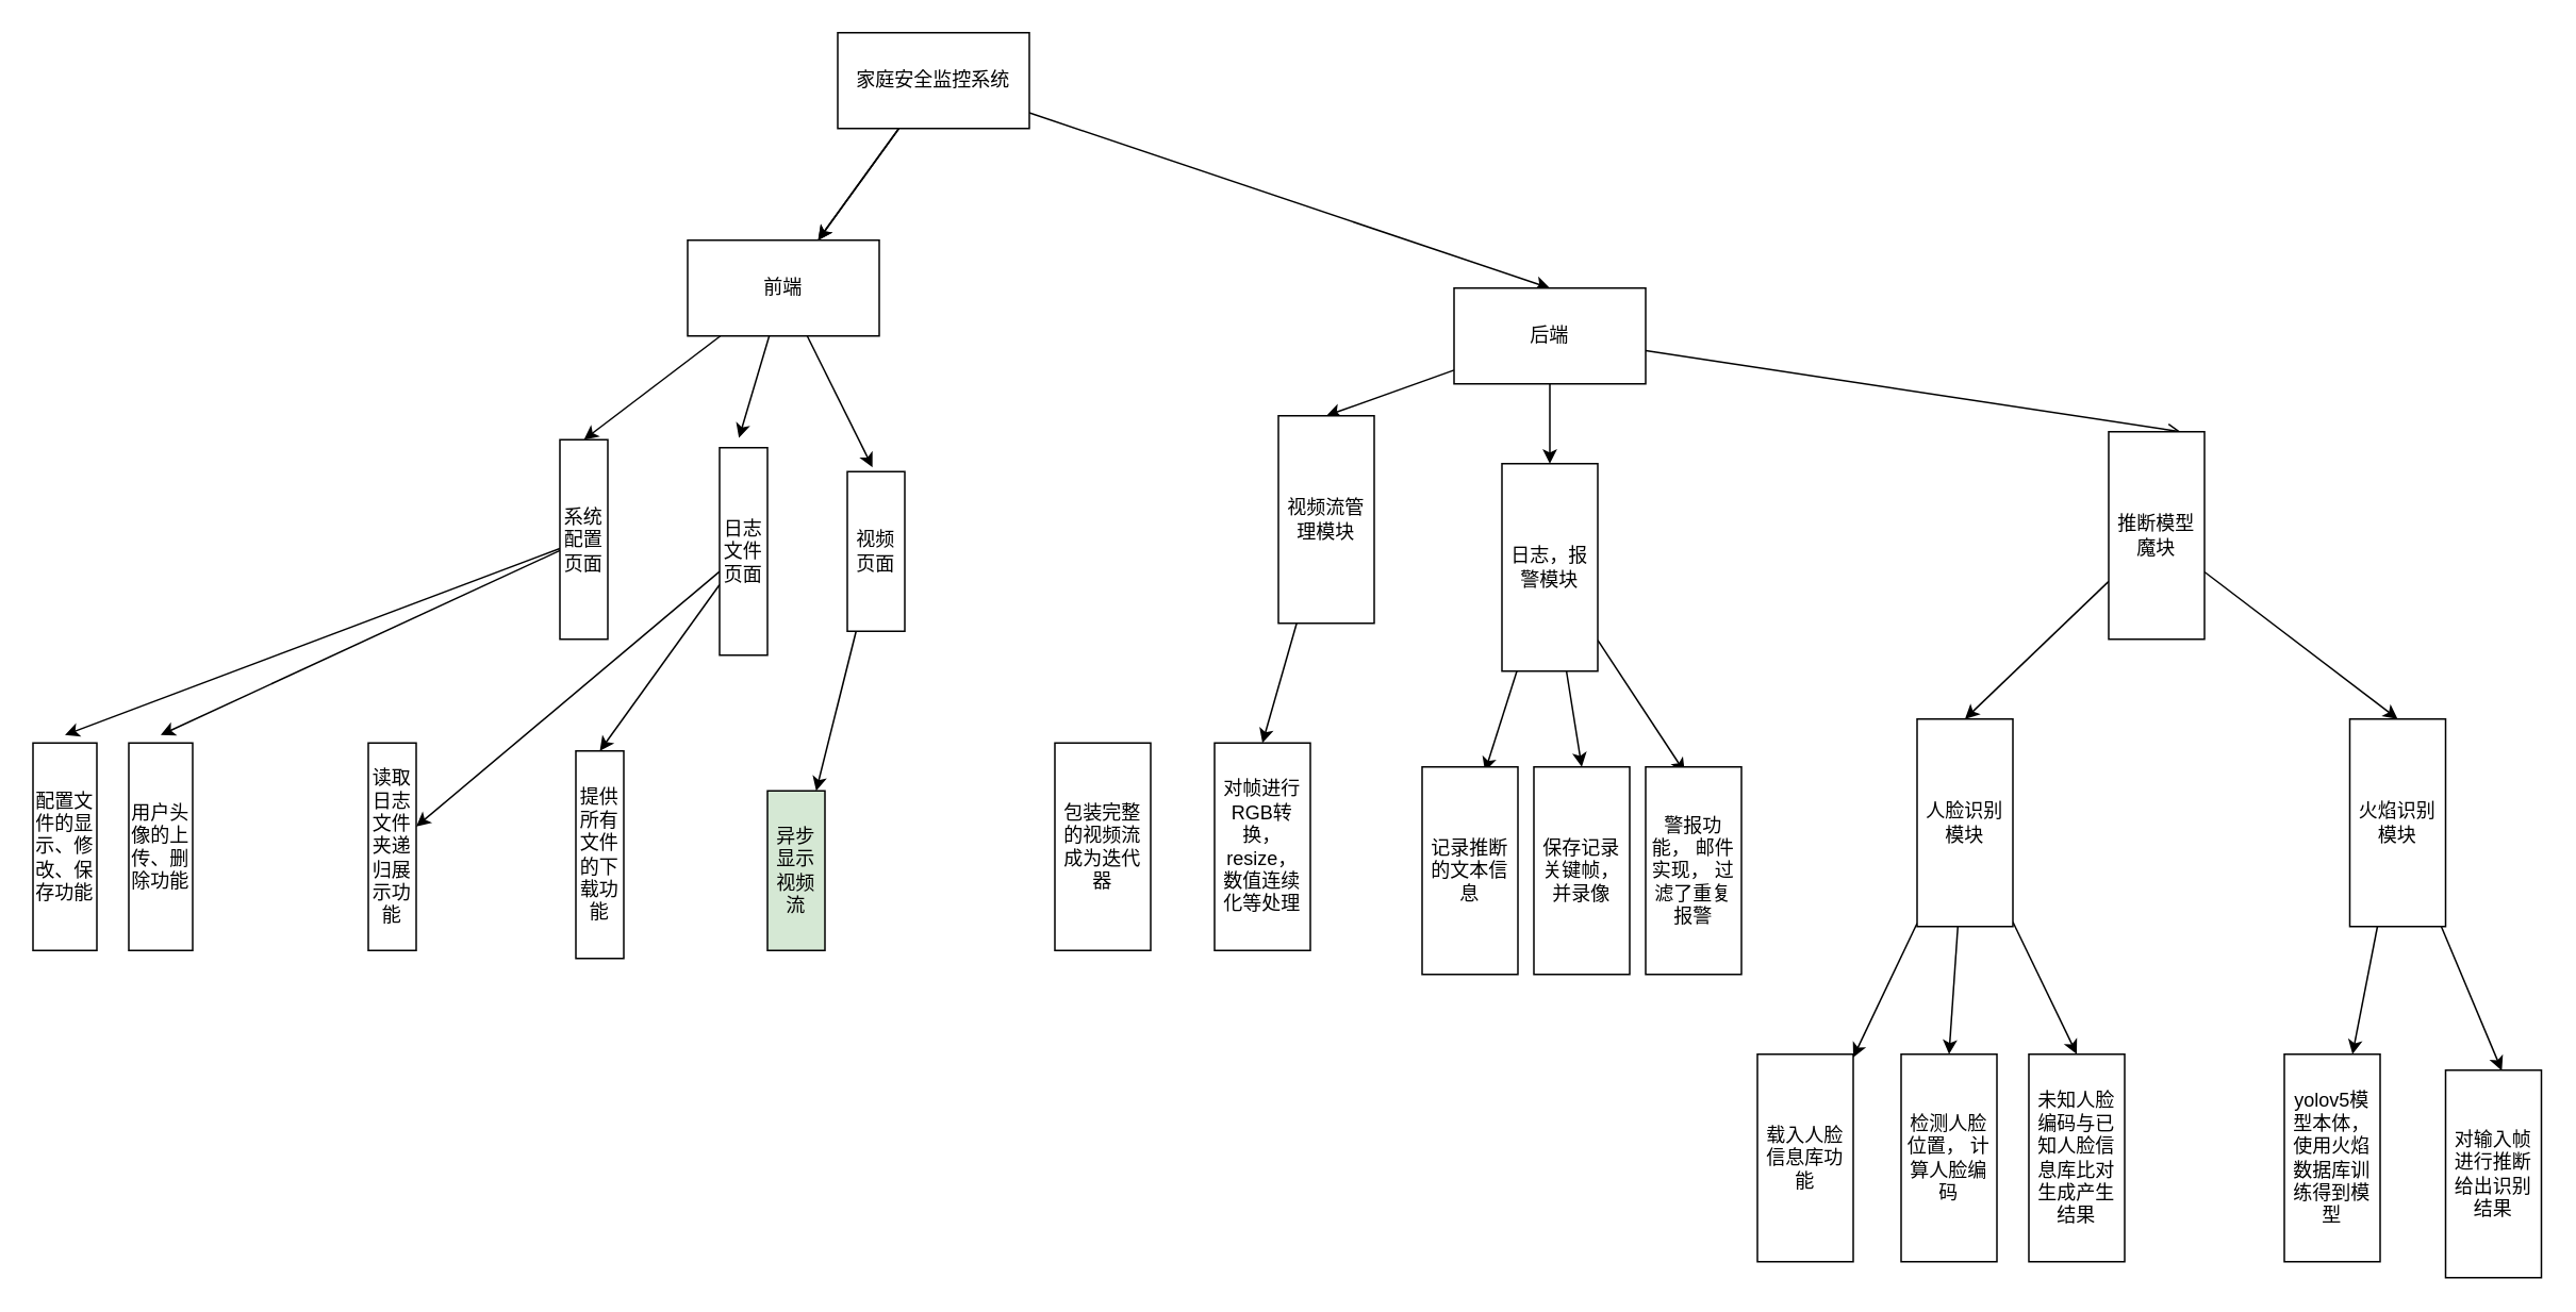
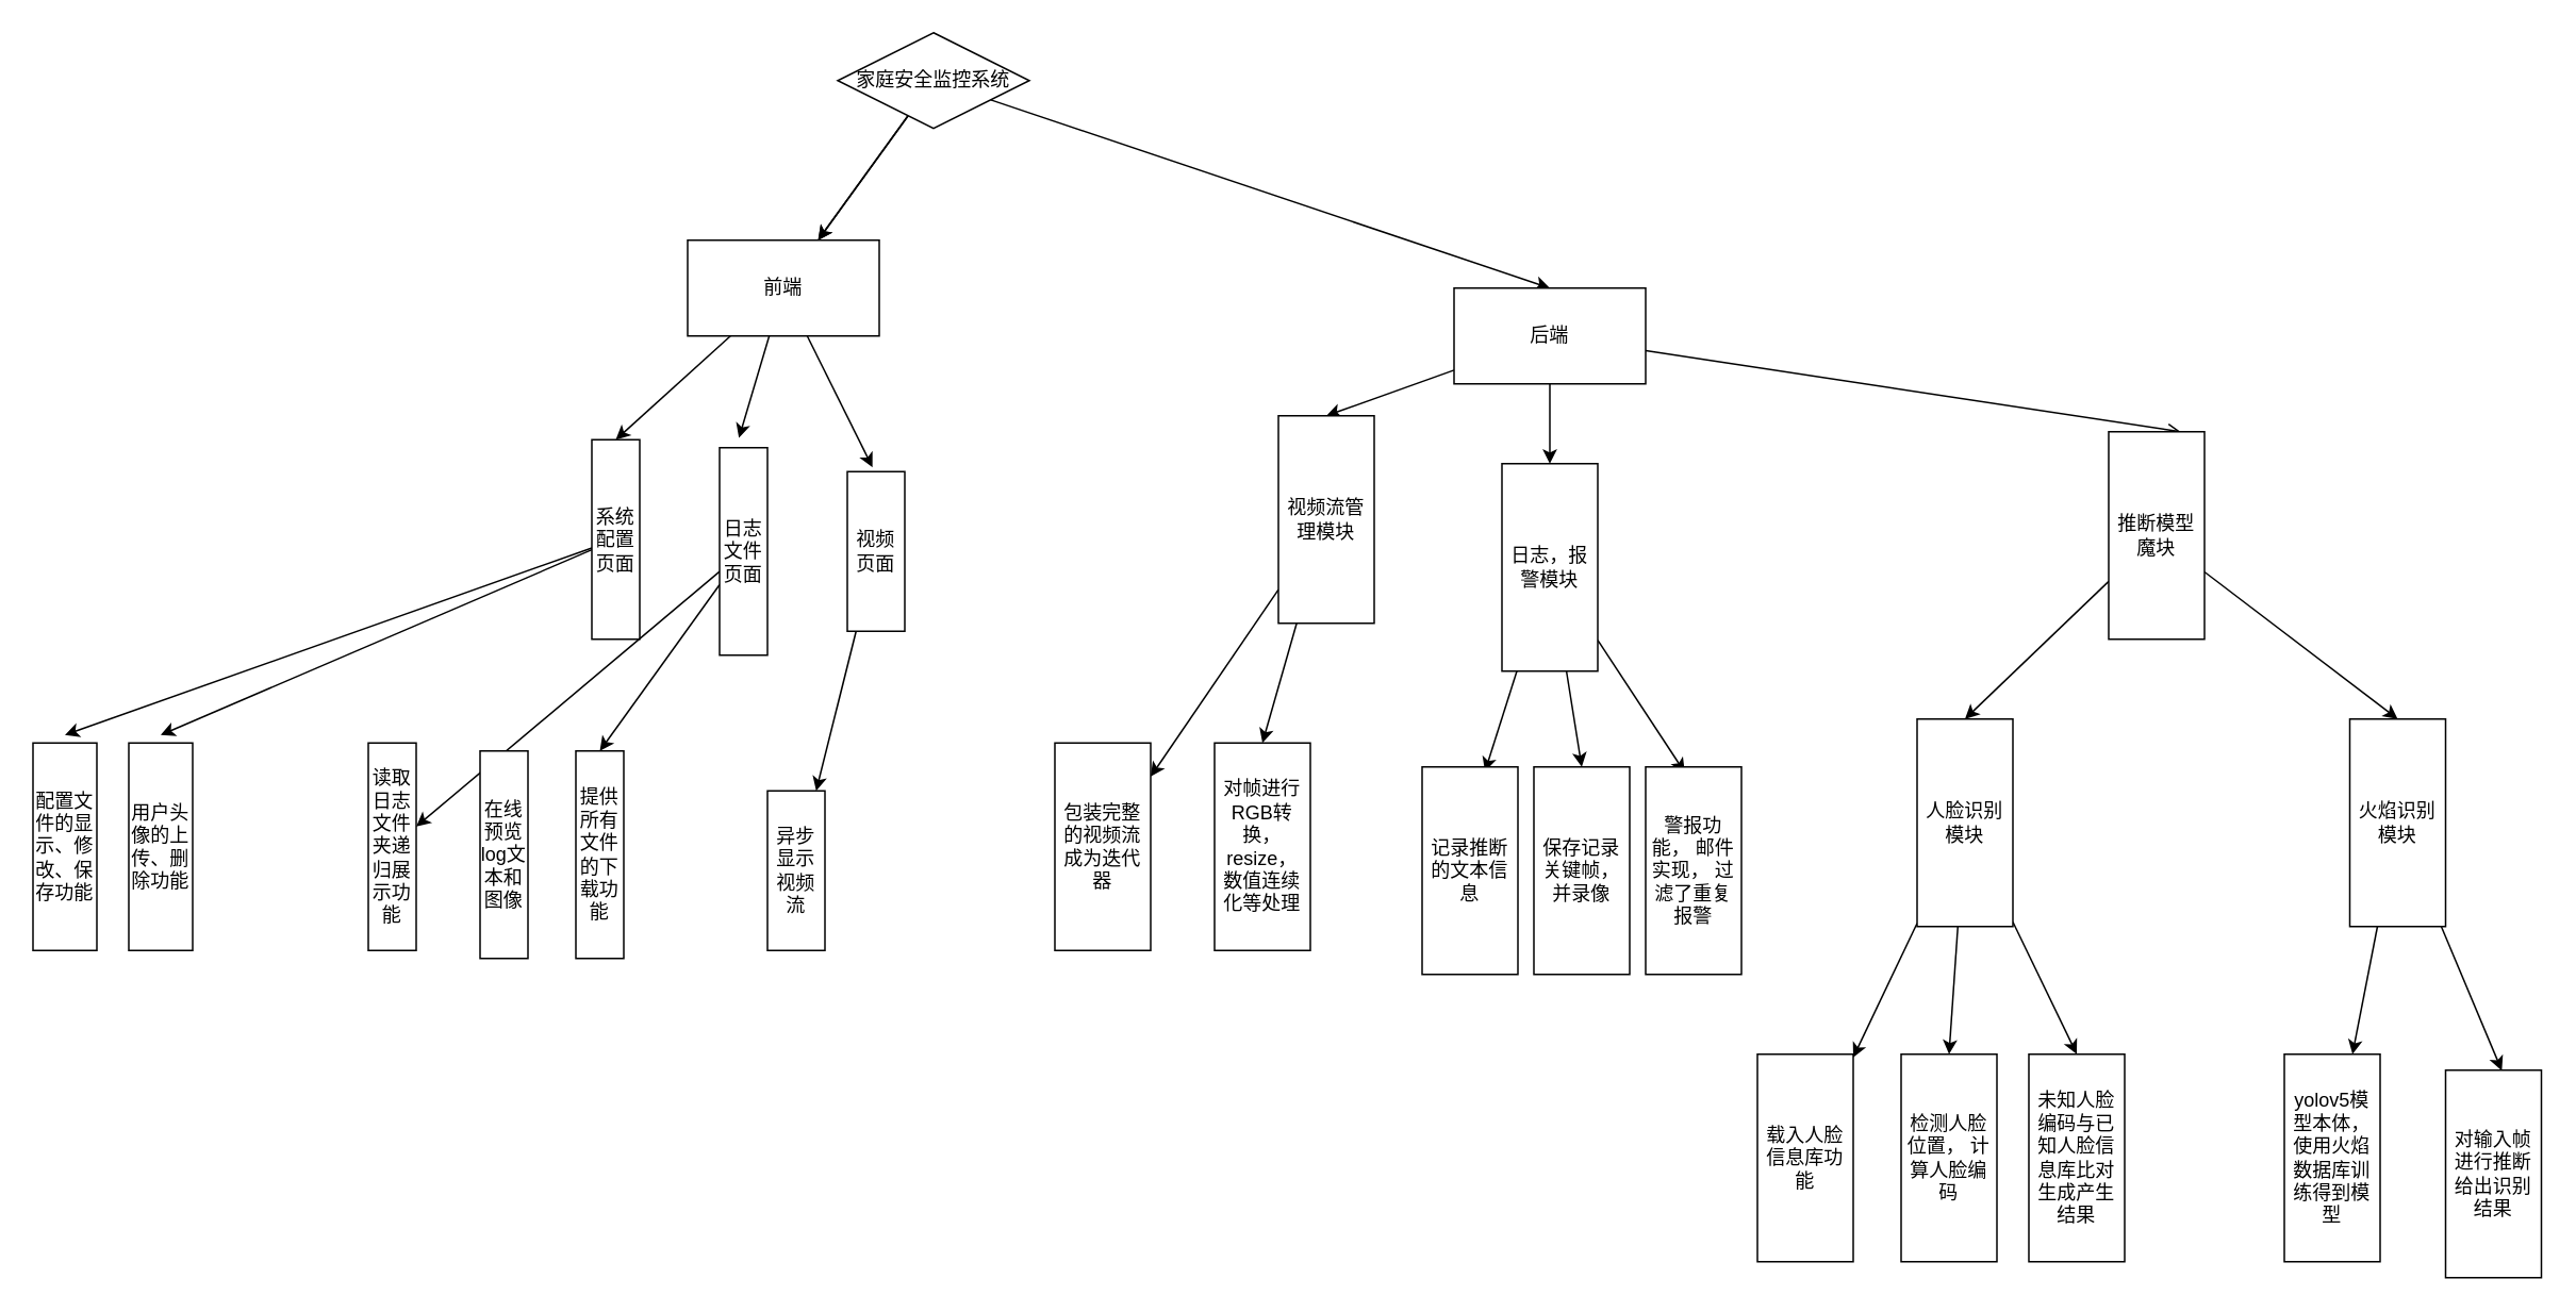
- <mxCell id="5" value="家庭安全监控系统" style="rounded=0;whiteSpace=wrap;html=1;" vertex="1" parent="1"><mxGeometry x="524" y="20" width="120" height="60" as="geometry" /></mxCell>
+ <mxCell id="5" value="家庭安全监控系统" style="rhombus;whiteSpace=wrap;html=1;" vertex="1" parent="1"><mxGeometry x="524" y="20" width="120" height="60" as="geometry" /></mxCell>
- <mxCell id="16" value="系统配置页面" style="rounded=0;whiteSpace=wrap;html=1;" vertex="1" parent="1"><mxGeometry x="350" y="275" width="30" height="125" as="geometry" /></mxCell>
+ <mxCell id="16" value="系统配置页面" style="rounded=0;whiteSpace=wrap;html=1;" vertex="1" parent="1"><mxGeometry x="370" y="275" width="30" height="125" as="geometry" /></mxCell>
+ <mxCell id="28" value="" style="edgeStyle=none;html=1;" edge="1" parent="1" source="30" target="31"><mxGeometry relative="1" as="geometry" /></mxCell>
+ <mxCell id="25" value="在线预览log文本和图像" style="rounded=0;whiteSpace=wrap;html=1;" vertex="1" parent="1"><mxGeometry x="300" y="470" width="30" height="130" as="geometry" /></mxCell>
- <mxCell id="27" value="异步显示视频流" style="rounded=0;whiteSpace=wrap;html=1;fillColor=#d5e8d4;" vertex="1" parent="1"><mxGeometry x="480" y="495" width="36" height="100" as="geometry" /></mxCell>
+ <mxCell id="27" value="异步显示视频流" style="rounded=0;whiteSpace=wrap;html=1;" vertex="1" parent="1"><mxGeometry x="480" y="495" width="36" height="100" as="geometry" /></mxCell>
